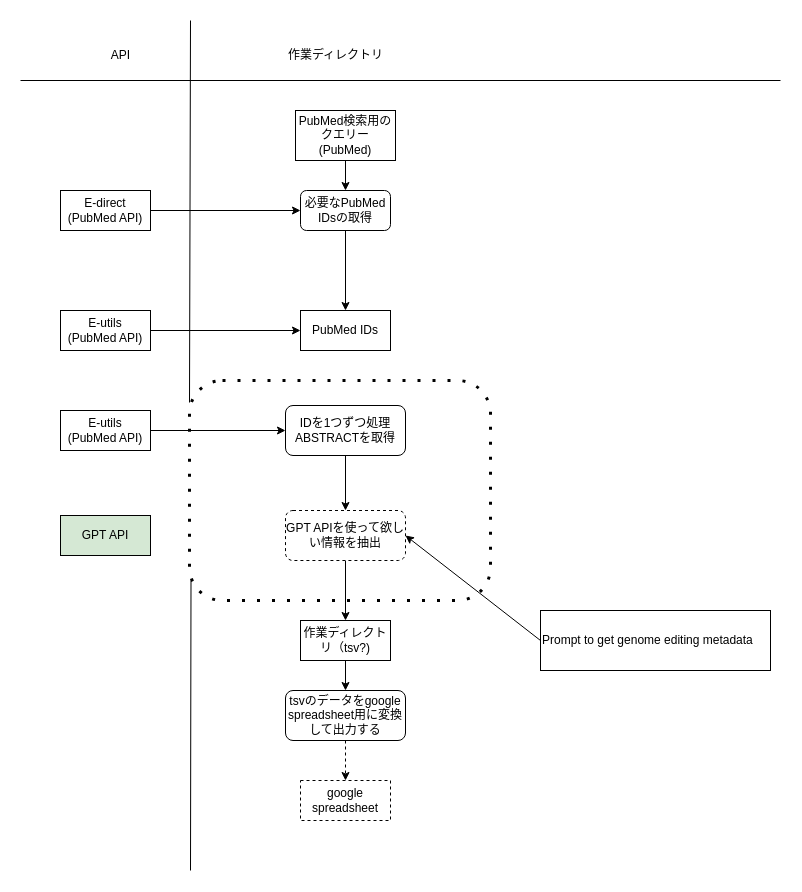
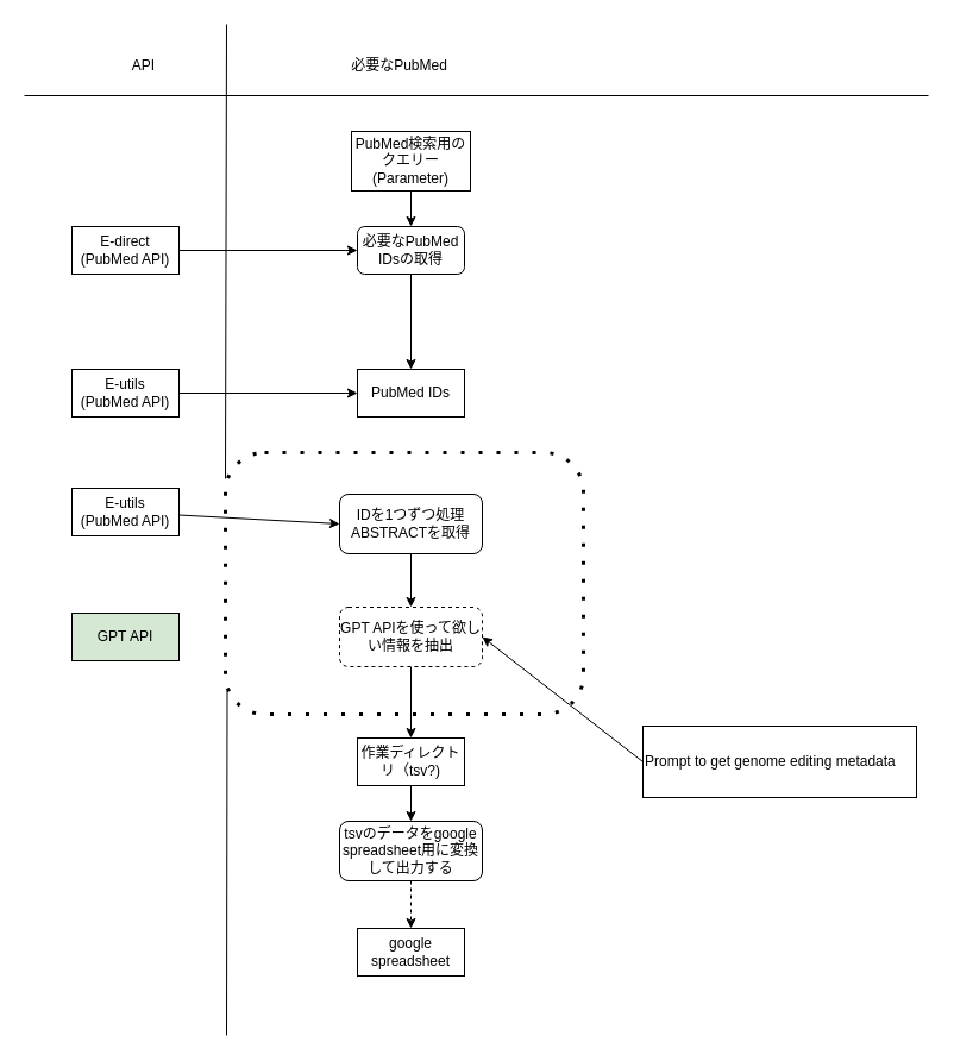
- <mxCell id="15" value="作業ディレクトリ" style="text;html=1;align=center;verticalAlign=middle;resizable=0;points=[];autosize=1;strokeColor=none;fillColor=none;" parent="1" vertex="1"><mxGeometry x="275" y="40" width="120" height="30" as="geometry" /></mxCell>
+ <mxCell id="15" value="必要なPubMed" style="text;html=1;align=center;verticalAlign=middle;resizable=0;points=[];autosize=1;strokeColor=none;fillColor=none;" parent="1" vertex="1"><mxGeometry x="275" y="40" width="120" height="30" as="geometry" /></mxCell>
- <mxCell id="26" value="PubMed検索用のクエリー (PubMed)" style="rounded=0;whiteSpace=wrap;html=1;" parent="1" vertex="1"><mxGeometry x="295" y="110" width="100" height="50" as="geometry" /></mxCell>
+ <mxCell id="26" value="PubMed検索用のクエリー (Parameter)" style="rounded=0;whiteSpace=wrap;html=1;" parent="1" vertex="1"><mxGeometry x="295" y="110" width="100" height="50" as="geometry" /></mxCell>
- <mxCell id="9" value="IDを1つずつ処理&lt;br&gt;ABSTRACTを取得" style="rounded=1;whiteSpace=wrap;html=1;" parent="1" vertex="1"><mxGeometry x="285" y="405" width="120" height="50" as="geometry" /></mxCell>
+ <mxCell id="9" value="IDを1つずつ処理&lt;br&gt;ABSTRACTを取得" style="rounded=1;whiteSpace=wrap;html=1;" parent="1" vertex="1"><mxGeometry x="285" y="415" width="120" height="50" as="geometry" /></mxCell>
- <mxCell id="27" value="google spreadsheet" style="rounded=0;whiteSpace=wrap;html=1;dashed=1;" parent="1" vertex="1"><mxGeometry x="300" y="780" width="90" height="40" as="geometry" /></mxCell>
+ <mxCell id="27" value="google spreadsheet" style="rounded=0;whiteSpace=wrap;html=1;" parent="1" vertex="1"><mxGeometry x="300" y="780" width="90" height="40" as="geometry" /></mxCell>
